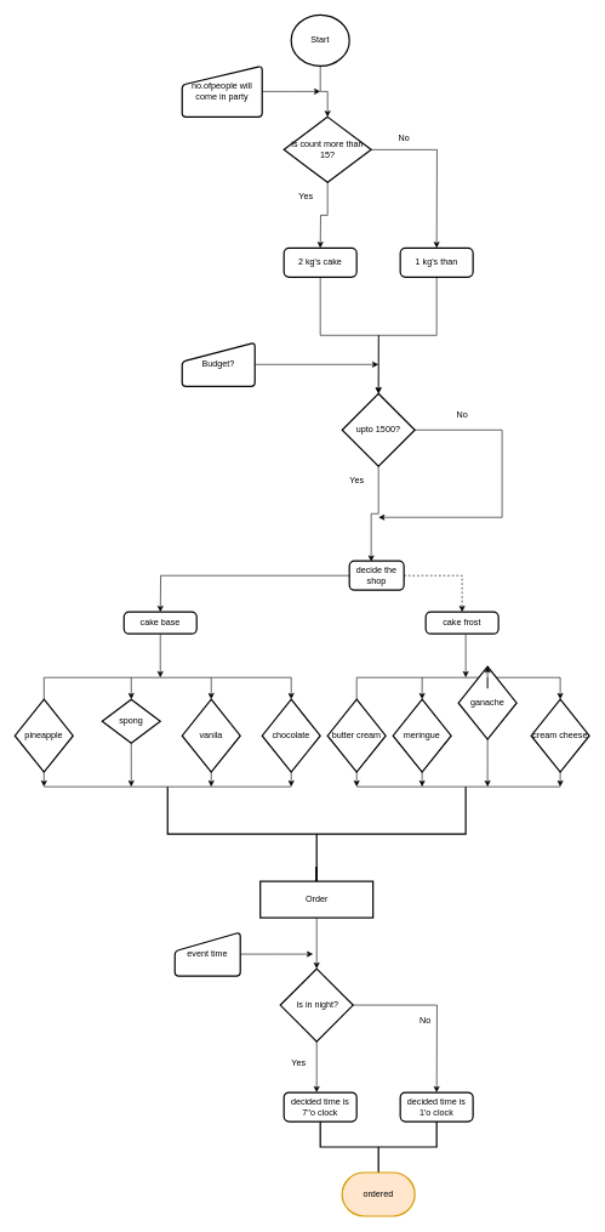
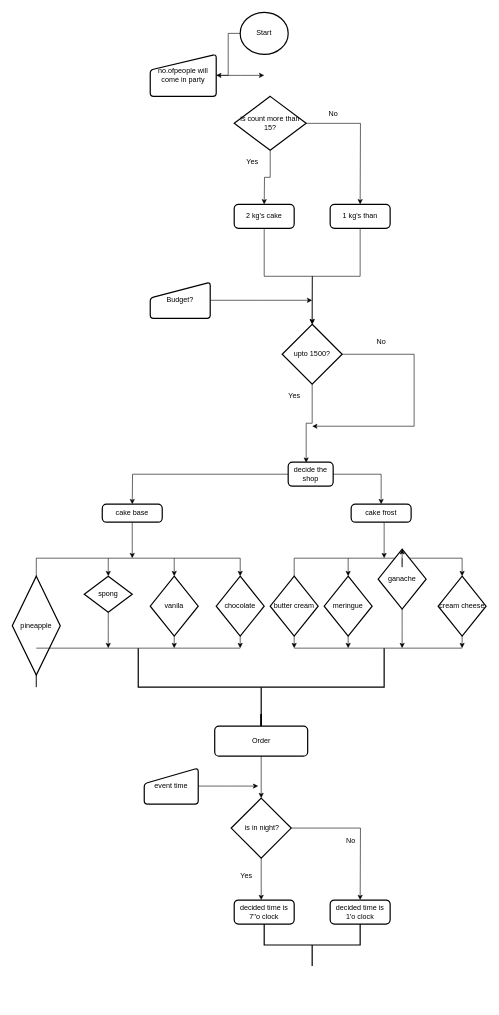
- <mxCell id="2" style="edgeStyle=orthogonalEdgeStyle;rounded=0;orthogonalLoop=1;jettySize=auto;html=1;" edge="1" parent="1" source="3" target="9"><mxGeometry relative="1" as="geometry" /></mxCell>
+ <mxCell id="2" style="edgeStyle=orthogonalEdgeStyle;rounded=0;orthogonalLoop=1;jettySize=auto;html=1;" edge="1" parent="1" source="3" target="6"><mxGeometry relative="1" as="geometry" /></mxCell>
- <mxCell id="51" style="edgeStyle=orthogonalEdgeStyle;rounded=0;orthogonalLoop=1;jettySize=auto;html=1;dashed=1;" edge="1" parent="1" source="28" target="50"><mxGeometry relative="1" as="geometry"><mxPoint x="640" y="870" as="targetPoint" /><mxPoint x="580" y="790" as="sourcePoint" /></mxGeometry></mxCell>
+ <mxCell id="51" style="edgeStyle=orthogonalEdgeStyle;rounded=0;orthogonalLoop=1;jettySize=auto;html=1;" edge="1" parent="1" source="28" target="50"><mxGeometry relative="1" as="geometry"><mxPoint x="640" y="870" as="targetPoint" /><mxPoint x="580" y="790" as="sourcePoint" /></mxGeometry></mxCell>
- <mxCell id="30" value="pineapple" style="strokeWidth=2;html=1;shape=mxgraph.flowchart.decision;whiteSpace=wrap;" vertex="1" parent="1"><mxGeometry x="20" y="960" width="80" height="100" as="geometry" /></mxCell>
+ <mxCell id="30" value="pineapple" style="strokeWidth=2;html=1;shape=mxgraph.flowchart.decision;whiteSpace=wrap;" vertex="1" parent="1"><mxGeometry x="20" y="960" width="80" height="165" as="geometry" /></mxCell>
- <mxCell id="59" value="Order" style="whiteSpace=wrap;html=1;absoluteArcSize=1;arcSize=14;strokeWidth=2;rounded=0;" vertex="1" parent="1"><mxGeometry x="357.5" y="1210" width="155" height="50" as="geometry" /></mxCell>
+ <mxCell id="59" value="Order" style="rounded=1;whiteSpace=wrap;html=1;absoluteArcSize=1;arcSize=14;strokeWidth=2;" vertex="1" parent="1"><mxGeometry x="357.5" y="1210" width="155" height="50" as="geometry" /></mxCell>
- <mxCell id="71" value="ordered" style="strokeWidth=2;html=1;shape=mxgraph.flowchart.terminator;whiteSpace=wrap;fillColor=#ffe6cc;strokeColor=#d79b00;" vertex="1" parent="1"><mxGeometry x="470" y="1610" width="100" height="60" as="geometry" /></mxCell>
